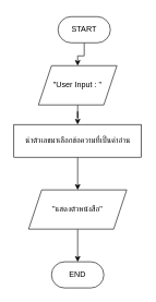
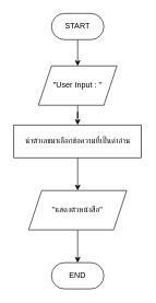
- <mxCell id="3" value="START" style="rounded=1;whiteSpace=wrap;html=1;arcSize=50;" parent="1" vertex="1"><mxGeometry x="88" y="25" width="80" height="40" as="geometry" /></mxCell>
+ <mxCell id="3" value="START" style="rounded=1;whiteSpace=wrap;html=1;arcSize=50;" parent="1" vertex="1"><mxGeometry x="78" y="20" width="80" height="40" as="geometry" /></mxCell>
